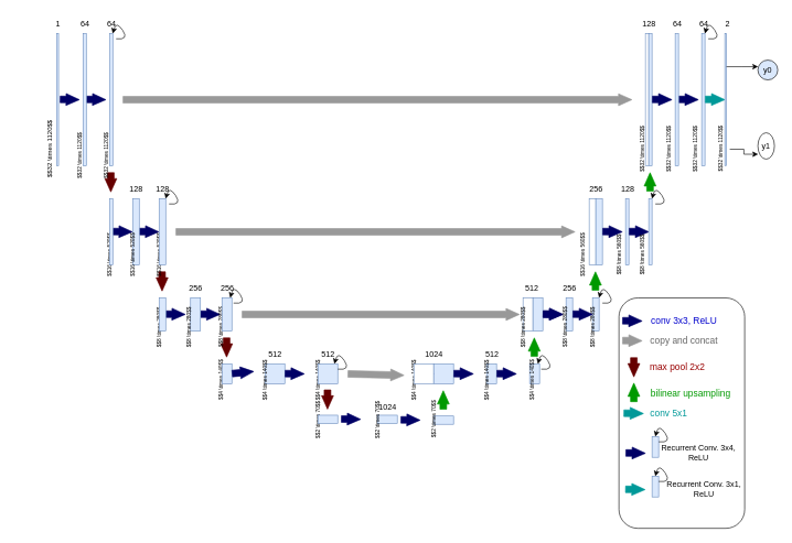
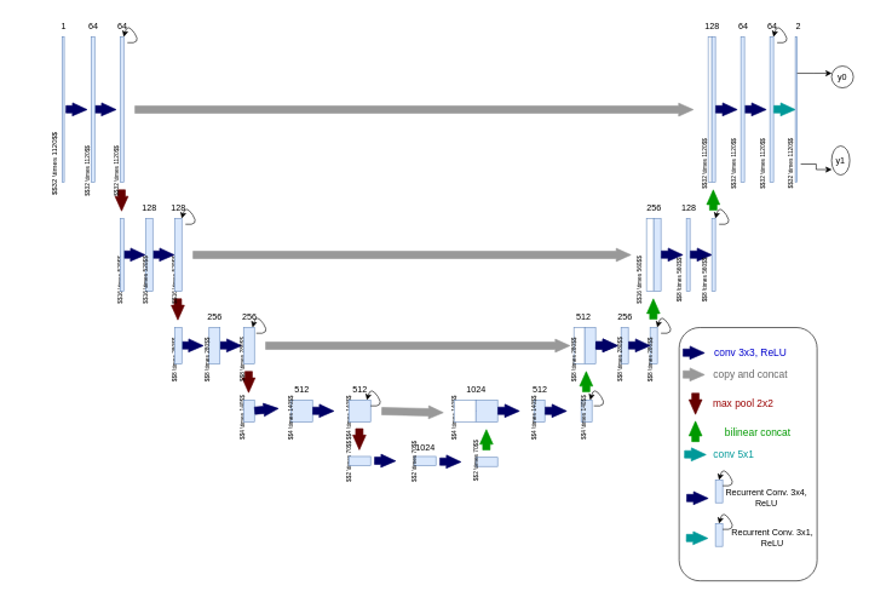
- <mxCell id="130" value="y0" style="ellipse;whiteSpace=wrap;html=1;aspect=fixed;fillColor=#dae8fc;" parent="1" vertex="1"><mxGeometry x="1145" y="90" width="30" height="30" as="geometry" /></mxCell>
+ <mxCell id="130" value="y0" style="ellipse;whiteSpace=wrap;html=1;aspect=fixed;" parent="1" vertex="1"><mxGeometry x="1145" y="90" width="30" height="30" as="geometry" /></mxCell>
- <mxCell id="125" value="&lt;font color=&quot;#009900&quot; style=&quot;font-size: 14px;&quot;&gt;bilinear upsampling&lt;/font&gt;&lt;font color=&quot;#009900&quot; style=&quot;font-size: 14px;&quot;&gt;&lt;br&gt;&lt;/font&gt;" style="text;html=1;align=center;verticalAlign=middle;resizable=0;points=[];autosize=1;strokeColor=none;fillColor=none;" parent="1" vertex="1"><mxGeometry x="967.5" y="580" width="150" height="30" as="geometry" /></mxCell>
+ <mxCell id="125" value="&lt;font color=&quot;#009900&quot; style=&quot;font-size: 14px;&quot;&gt;bilinear concat&lt;/font&gt;&lt;font color=&quot;#009900&quot; style=&quot;font-size: 14px;&quot;&gt;&lt;br&gt;&lt;/font&gt;" style="text;html=1;align=center;verticalAlign=middle;resizable=0;points=[];autosize=1;strokeColor=none;fillColor=none;" parent="1" vertex="1"><mxGeometry x="967.5" y="580" width="150" height="30" as="geometry" /></mxCell>
